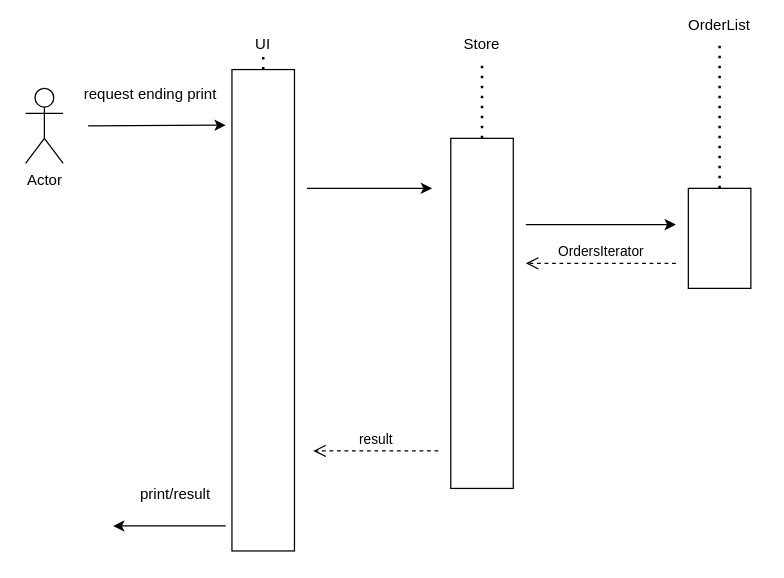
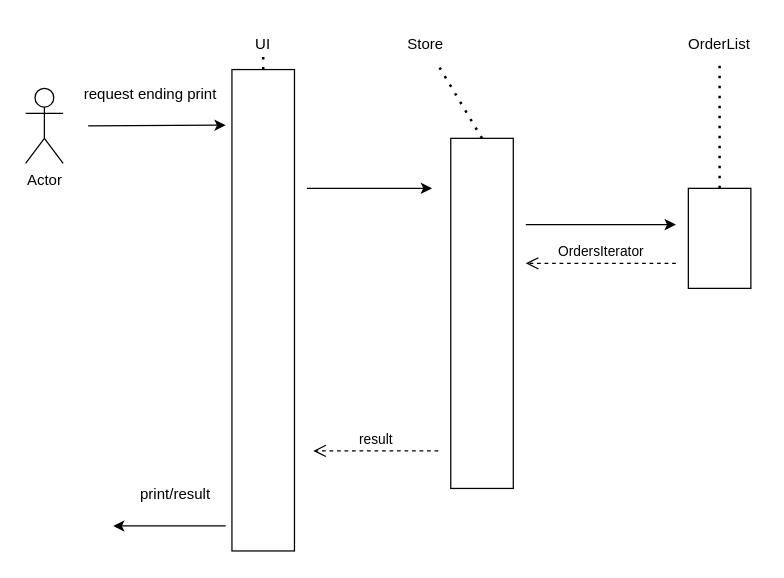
- <mxCell id="11" value="OrderList" style="text;html=1;strokeColor=none;fillColor=none;align=center;verticalAlign=middle;whiteSpace=wrap;rounded=0;" parent="1" vertex="1"><mxGeometry x="545" y="5" width="60" height="30" as="geometry" /></mxCell>
+ <mxCell id="11" value="OrderList" style="text;html=1;strokeColor=none;fillColor=none;align=center;verticalAlign=middle;whiteSpace=wrap;rounded=0;" parent="1" vertex="1"><mxGeometry x="545" y="20" width="60" height="30" as="geometry" /></mxCell>
- <mxCell id="8" value="Store" style="text;html=1;strokeColor=none;fillColor=none;align=center;verticalAlign=middle;whiteSpace=wrap;rounded=0;" parent="1" vertex="1"><mxGeometry x="355" y="20" width="60" height="30" as="geometry" /></mxCell>
+ <mxCell id="8" value="Store" style="text;html=1;strokeColor=none;fillColor=none;align=center;verticalAlign=middle;whiteSpace=wrap;rounded=0;" parent="1" vertex="1"><mxGeometry x="310" y="20" width="60" height="30" as="geometry" /></mxCell>
